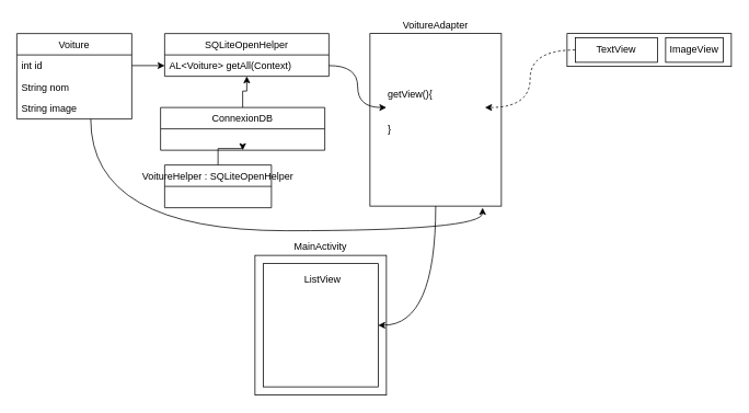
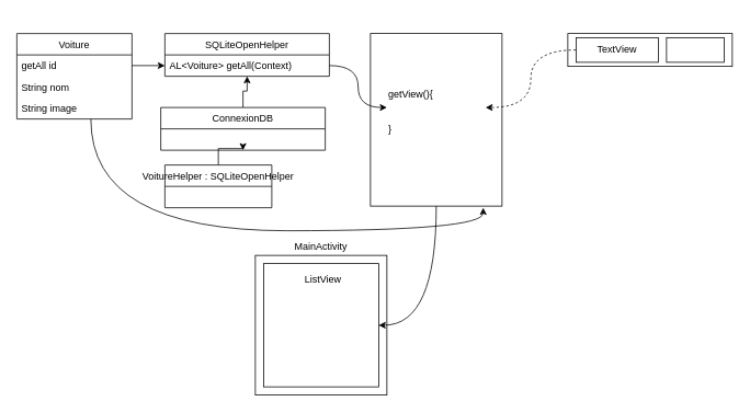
- <mxCell id="14" value="VoitureAdapter" style="text;html=1;strokeColor=none;fillColor=none;align=center;verticalAlign=middle;whiteSpace=wrap;rounded=0;" parent="1" vertex="1"><mxGeometry x="450" y="20" width="160" height="20" as="geometry" /></mxCell>
- <mxCell id="18" value="ImageView" style="text;html=1;strokeColor=none;fillColor=none;align=center;verticalAlign=middle;whiteSpace=wrap;rounded=0;" parent="1" vertex="1"><mxGeometry x="810" y="50" width="70" height="20" as="geometry" /></mxCell>
- <mxCell id="4" value="int id" style="text;strokeColor=none;fillColor=none;align=left;verticalAlign=top;spacingLeft=4;spacingRight=4;overflow=hidden;rotatable=0;points=[[0,0.5],[1,0.5]];portConstraint=eastwest;" parent="3" vertex="1"><mxGeometry y="26" width="140" height="26" as="geometry" /></mxCell>
+ <mxCell id="4" value="getAll id" style="text;strokeColor=none;fillColor=none;align=left;verticalAlign=top;spacingLeft=4;spacingRight=4;overflow=hidden;rotatable=0;points=[[0,0.5],[1,0.5]];portConstraint=eastwest;" parent="3" vertex="1"><mxGeometry y="26" width="140" height="26" as="geometry" /></mxCell>
